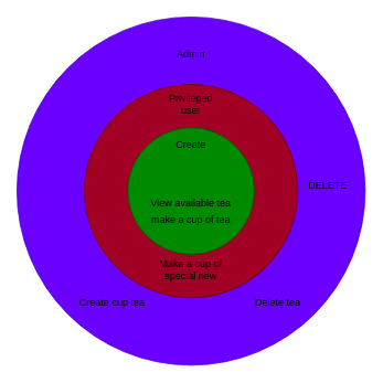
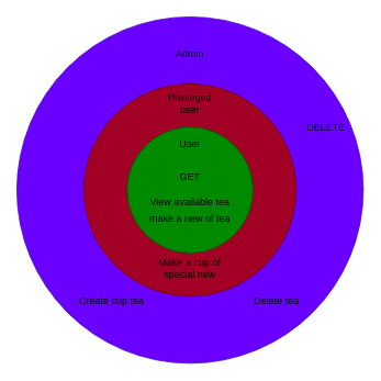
- <mxCell id="14" value="Create" style="text;html=1;strokeColor=none;fillColor=none;align=center;verticalAlign=middle;whiteSpace=wrap;rounded=0;" vertex="1" parent="1"><mxGeometry x="200" y="160" width="60" height="30" as="geometry" /></mxCell>
+ <mxCell id="14" value="User" style="text;html=1;strokeColor=none;fillColor=none;align=center;verticalAlign=middle;whiteSpace=wrap;rounded=0;" vertex="1" parent="1"><mxGeometry x="200" y="160" width="60" height="30" as="geometry" /></mxCell>
+ <mxCell id="7" value="&lt;div&gt;GET&lt;br&gt;&lt;/div&gt;" style="text;html=1;strokeColor=none;fillColor=none;align=center;verticalAlign=middle;whiteSpace=wrap;rounded=0;" vertex="1" parent="1"><mxGeometry x="175" y="200" width="110" height="30" as="geometry" /></mxCell>
- <mxCell id="11" value="DELETE" style="text;html=1;strokeColor=none;fillColor=none;align=center;verticalAlign=middle;whiteSpace=wrap;rounded=0;" vertex="1" parent="1"><mxGeometry x="365" y="208.75" width="60" height="30" as="geometry" /></mxCell>
+ <mxCell id="11" value="DELETE" style="text;html=1;strokeColor=none;fillColor=none;align=center;verticalAlign=middle;whiteSpace=wrap;rounded=0;" vertex="1" parent="1"><mxGeometry x="365" y="138.75" width="60" height="30" as="geometry" /></mxCell>
- <mxCell id="6" value="&lt;div&gt;make a cup of tea&lt;br&gt;&lt;/div&gt;" style="text;html=1;strokeColor=none;fillColor=none;align=center;verticalAlign=middle;whiteSpace=wrap;rounded=0;" vertex="1" parent="1"><mxGeometry x="175" y="250" width="110" height="30" as="geometry" /></mxCell>
+ <mxCell id="6" value="&lt;div&gt;make a new of tea&lt;br&gt;&lt;/div&gt;" style="text;html=1;strokeColor=none;fillColor=none;align=center;verticalAlign=middle;whiteSpace=wrap;rounded=0;" vertex="1" parent="1"><mxGeometry x="175" y="250" width="110" height="30" as="geometry" /></mxCell>
